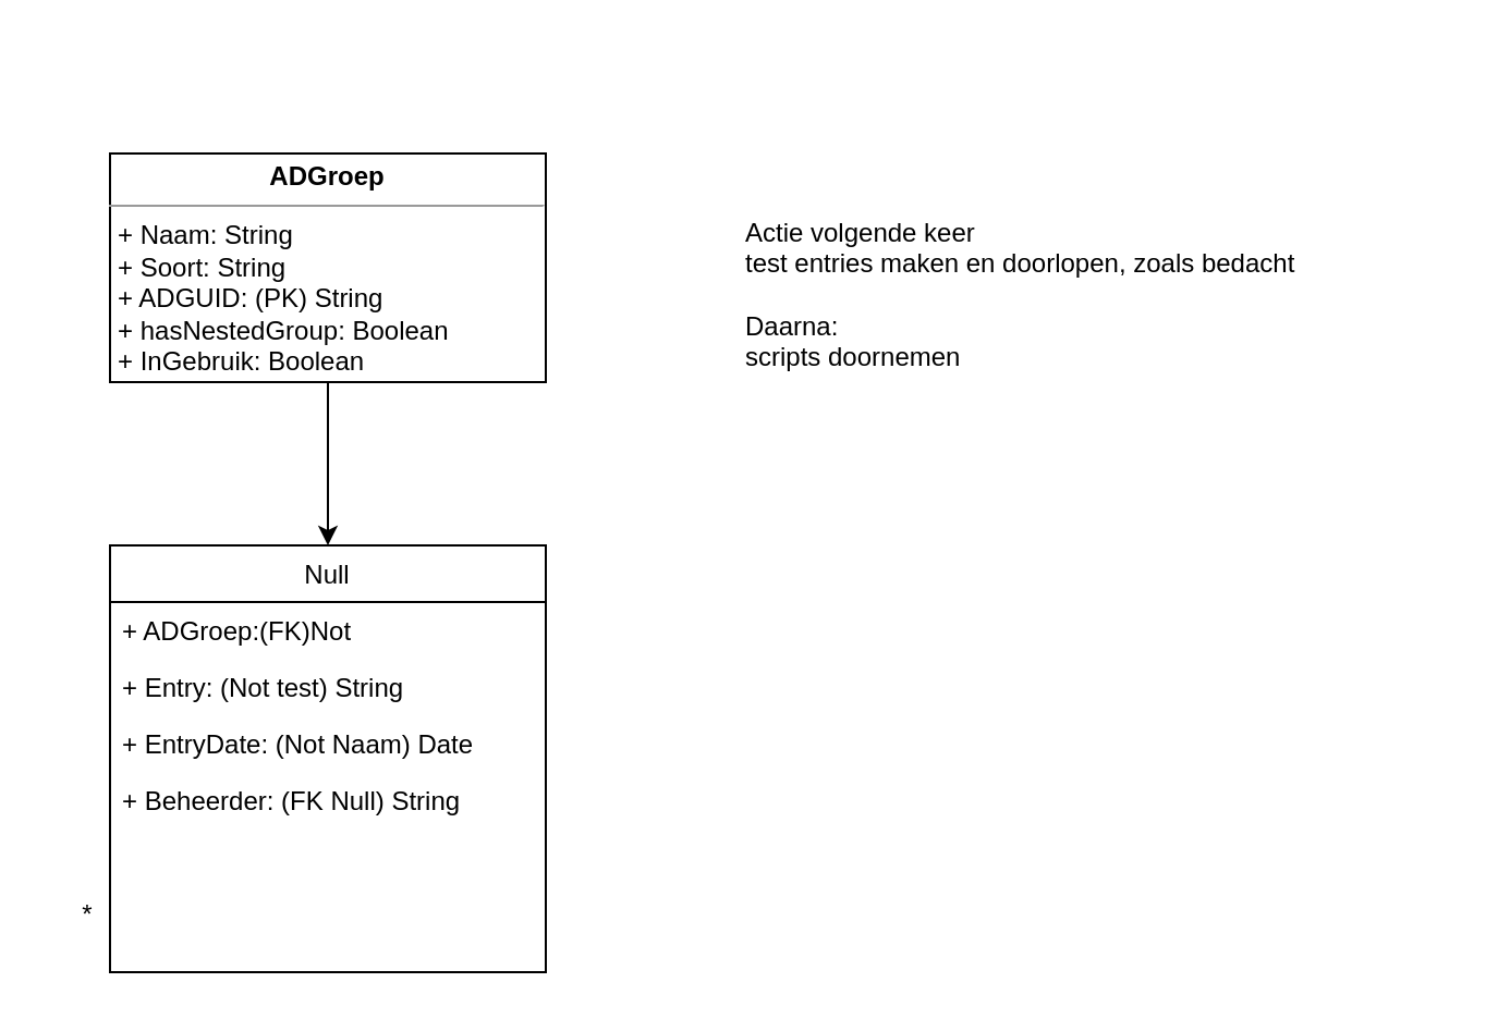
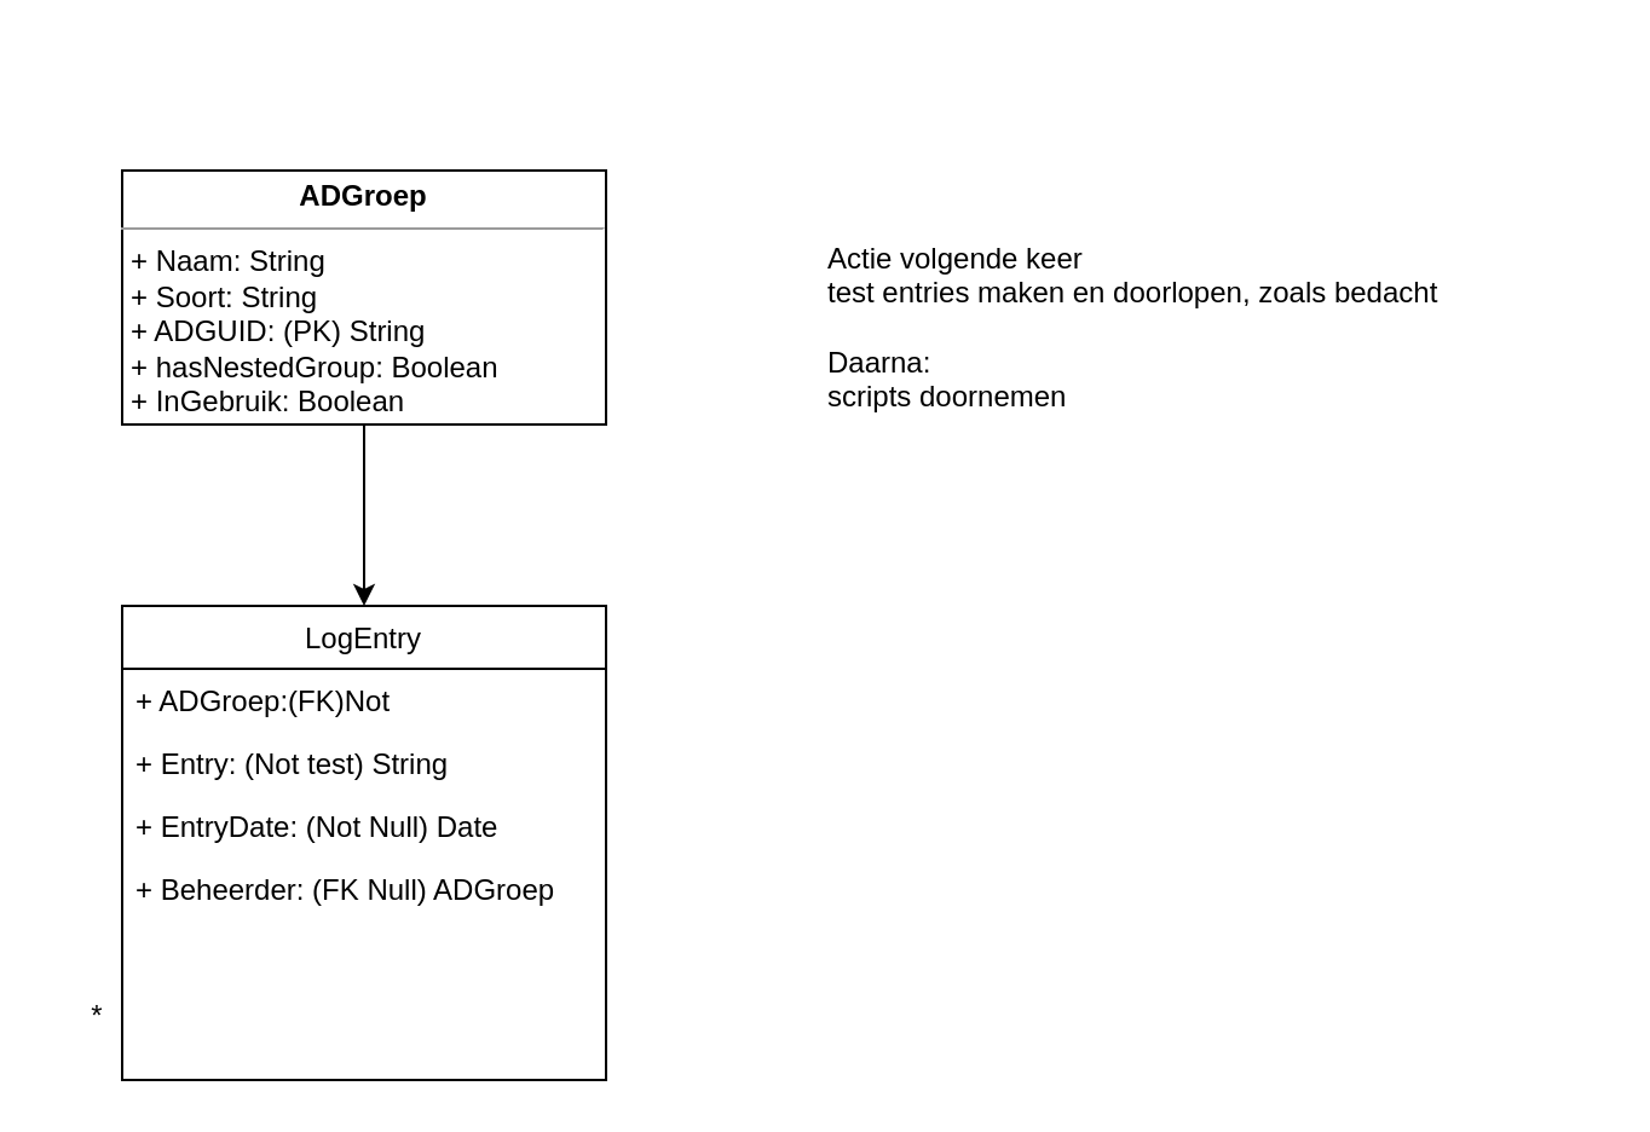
- <mxCell id="4" value="Null" style="swimlane;fontStyle=0;childLayout=stackLayout;horizontal=1;startSize=26;fillColor=none;horizontalStack=0;resizeParent=1;resizeParentMax=0;resizeLast=0;collapsible=1;marginBottom=0;" parent="1" vertex="1"><mxGeometry x="50" y="250" width="200" height="196" as="geometry"><mxRectangle x="-150" y="276" width="90" height="26" as="alternateBounds" /></mxGeometry></mxCell>
+ <mxCell id="4" value="LogEntry" style="swimlane;fontStyle=0;childLayout=stackLayout;horizontal=1;startSize=26;fillColor=none;horizontalStack=0;resizeParent=1;resizeParentMax=0;resizeLast=0;collapsible=1;marginBottom=0;" parent="1" vertex="1"><mxGeometry x="50" y="250" width="200" height="196" as="geometry"><mxRectangle x="-150" y="276" width="90" height="26" as="alternateBounds" /></mxGeometry></mxCell>
- <mxCell id="7" value="+ EntryDate: (Not Naam) Date" style="text;strokeColor=none;fillColor=none;align=left;verticalAlign=top;spacingLeft=4;spacingRight=4;overflow=hidden;rotatable=0;points=[[0,0.5],[1,0.5]];portConstraint=eastwest;" parent="4" vertex="1"><mxGeometry y="78" width="200" height="26" as="geometry" /></mxCell>
+ <mxCell id="7" value="+ EntryDate: (Not Null) Date" style="text;strokeColor=none;fillColor=none;align=left;verticalAlign=top;spacingLeft=4;spacingRight=4;overflow=hidden;rotatable=0;points=[[0,0.5],[1,0.5]];portConstraint=eastwest;" parent="4" vertex="1"><mxGeometry y="78" width="200" height="26" as="geometry" /></mxCell>
- <mxCell id="8" value="+ Beheerder: (FK Null) String" style="text;strokeColor=none;fillColor=none;align=left;verticalAlign=top;spacingLeft=4;spacingRight=4;overflow=hidden;rotatable=0;points=[[0,0.5],[1,0.5]];portConstraint=eastwest;" parent="4" vertex="1"><mxGeometry y="104" width="200" height="92" as="geometry" /></mxCell>
+ <mxCell id="8" value="+ Beheerder: (FK Null) ADGroep" style="text;strokeColor=none;fillColor=none;align=left;verticalAlign=top;spacingLeft=4;spacingRight=4;overflow=hidden;rotatable=0;points=[[0,0.5],[1,0.5]];portConstraint=eastwest;" parent="4" vertex="1"><mxGeometry y="104" width="200" height="92" as="geometry" /></mxCell>
